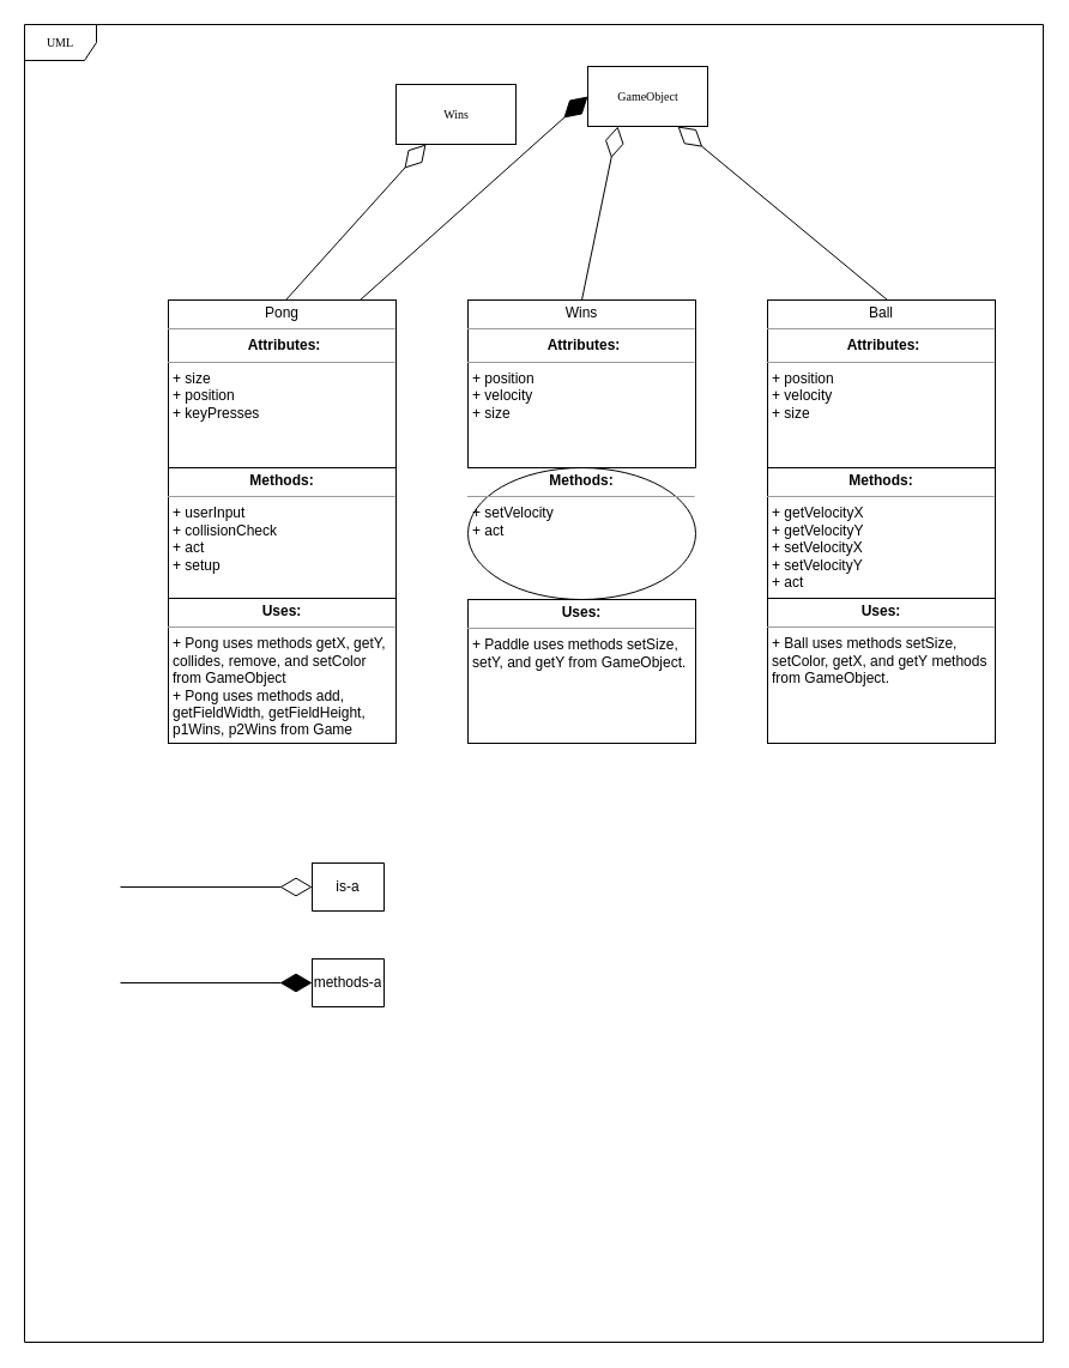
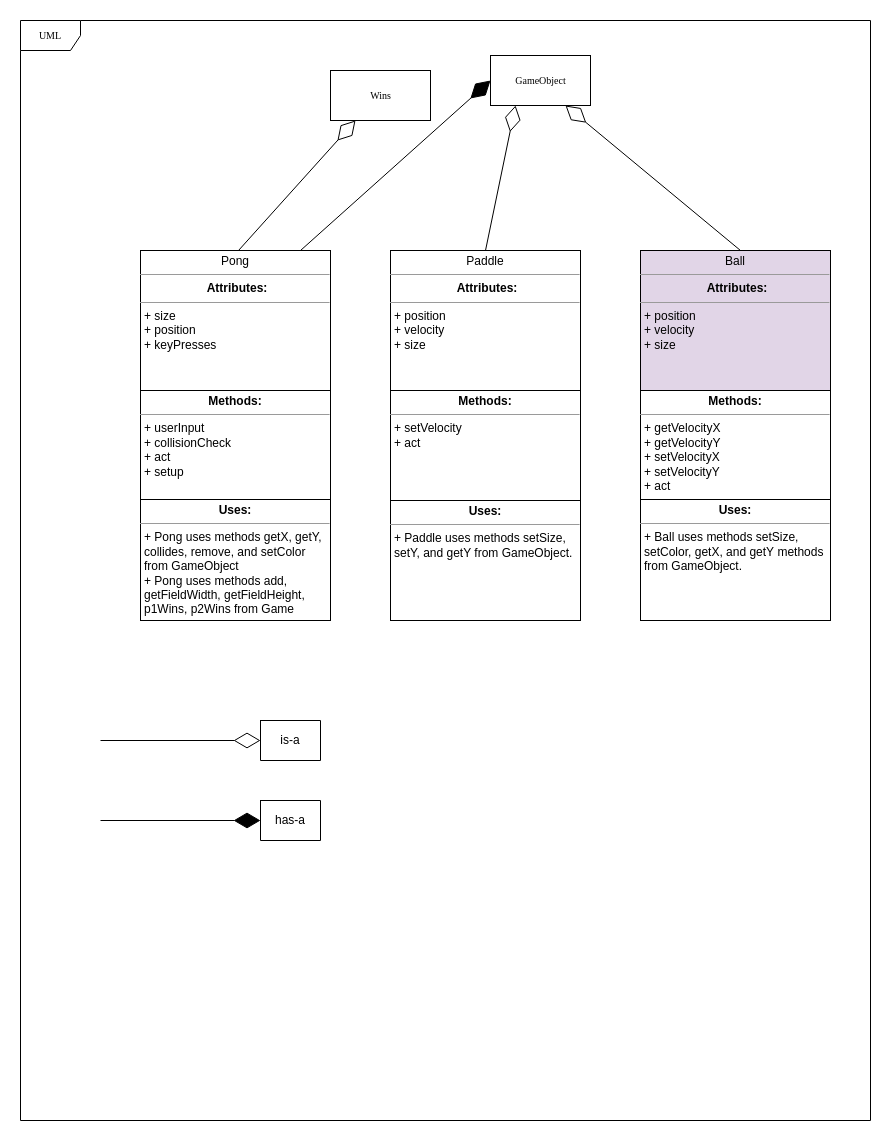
- <mxCell id="11" value="&lt;p style=&quot;margin: 0px ; margin-top: 4px ; text-align: center&quot;&gt;Wins&lt;/p&gt;&lt;hr size=&quot;1&quot;&gt;&lt;p style=&quot;text-align: center ; margin: 0px 0px 0px 4px&quot;&gt;&lt;b&gt;Attributes:&lt;/b&gt;&lt;/p&gt;&lt;hr size=&quot;1&quot;&gt;&lt;p style=&quot;margin: 0px ; margin-left: 4px&quot;&gt;+ position&lt;br&gt;+ velocity&lt;/p&gt;&lt;p style=&quot;margin: 0px ; margin-left: 4px&quot;&gt;+ size&lt;/p&gt;" style="verticalAlign=top;align=left;overflow=fill;fontSize=12;fontFamily=Helvetica;html=1;rounded=0;shadow=0;comic=0;labelBackgroundColor=none;strokeWidth=1" parent="1" vertex="1"><mxGeometry x="390" y="250" width="190" height="140" as="geometry" /></mxCell>
+ <mxCell id="11" value="&lt;p style=&quot;margin: 0px ; margin-top: 4px ; text-align: center&quot;&gt;Paddle&lt;/p&gt;&lt;hr size=&quot;1&quot;&gt;&lt;p style=&quot;text-align: center ; margin: 0px 0px 0px 4px&quot;&gt;&lt;b&gt;Attributes:&lt;/b&gt;&lt;/p&gt;&lt;hr size=&quot;1&quot;&gt;&lt;p style=&quot;margin: 0px ; margin-left: 4px&quot;&gt;+ position&lt;br&gt;+ velocity&lt;/p&gt;&lt;p style=&quot;margin: 0px ; margin-left: 4px&quot;&gt;+ size&lt;/p&gt;" style="verticalAlign=top;align=left;overflow=fill;fontSize=12;fontFamily=Helvetica;html=1;rounded=0;shadow=0;comic=0;labelBackgroundColor=none;strokeWidth=1" parent="1" vertex="1"><mxGeometry x="390" y="250" width="190" height="140" as="geometry" /></mxCell>
- <mxCell id="14" value="&lt;p style=&quot;margin: 0px ; margin-top: 4px ; text-align: center&quot;&gt;Ball&lt;/p&gt;&lt;hr size=&quot;1&quot;&gt;&lt;p style=&quot;text-align: center ; margin: 0px 0px 0px 4px&quot;&gt;&lt;b&gt;Attributes:&lt;/b&gt;&lt;/p&gt;&lt;hr size=&quot;1&quot;&gt;&lt;p style=&quot;margin: 0px ; margin-left: 4px&quot;&gt;+ position&lt;br&gt;+ velocity&lt;/p&gt;&lt;p style=&quot;margin: 0px ; margin-left: 4px&quot;&gt;+ size&lt;/p&gt;" style="verticalAlign=top;align=left;overflow=fill;fontSize=12;fontFamily=Helvetica;html=1;rounded=0;shadow=0;comic=0;labelBackgroundColor=none;strokeWidth=1" parent="1" vertex="1"><mxGeometry x="640" y="250" width="190" height="140" as="geometry" /></mxCell>
+ <mxCell id="14" value="&lt;p style=&quot;margin: 0px ; margin-top: 4px ; text-align: center&quot;&gt;Ball&lt;/p&gt;&lt;hr size=&quot;1&quot;&gt;&lt;p style=&quot;text-align: center ; margin: 0px 0px 0px 4px&quot;&gt;&lt;b&gt;Attributes:&lt;/b&gt;&lt;/p&gt;&lt;hr size=&quot;1&quot;&gt;&lt;p style=&quot;margin: 0px ; margin-left: 4px&quot;&gt;+ position&lt;br&gt;+ velocity&lt;/p&gt;&lt;p style=&quot;margin: 0px ; margin-left: 4px&quot;&gt;+ size&lt;/p&gt;" style="verticalAlign=top;align=left;overflow=fill;fontSize=12;fontFamily=Helvetica;html=1;rounded=0;shadow=0;comic=0;labelBackgroundColor=none;strokeWidth=1;fillColor=#e1d5e7;" parent="1" vertex="1"><mxGeometry x="640" y="250" width="190" height="140" as="geometry" /></mxCell>
- <mxCell id="9" value="&lt;p style=&quot;margin: 0px ; margin-top: 4px ; text-align: center&quot;&gt;&lt;b&gt;Methods:&lt;/b&gt;&lt;/p&gt;&lt;hr size=&quot;1&quot;&gt;&lt;p style=&quot;margin: 0px ; margin-left: 4px&quot;&gt;+ setVelocity&lt;/p&gt;&lt;p style=&quot;margin: 0px ; margin-left: 4px&quot;&gt;+ act&lt;/p&gt;&lt;p style=&quot;margin: 0px ; margin-left: 4px&quot;&gt;&lt;br&gt;&lt;/p&gt;" style="ellipse;verticalAlign=top;align=left;overflow=fill;fontSize=12;fontFamily=Helvetica;html=1;shadow=0;comic=0;labelBackgroundColor=none;strokeWidth=1;" parent="1" vertex="1"><mxGeometry x="390" y="390" width="190" height="110" as="geometry" /></mxCell>
+ <mxCell id="9" value="&lt;p style=&quot;margin: 0px ; margin-top: 4px ; text-align: center&quot;&gt;&lt;b&gt;Methods:&lt;/b&gt;&lt;/p&gt;&lt;hr size=&quot;1&quot;&gt;&lt;p style=&quot;margin: 0px ; margin-left: 4px&quot;&gt;+ setVelocity&lt;/p&gt;&lt;p style=&quot;margin: 0px ; margin-left: 4px&quot;&gt;+ act&lt;/p&gt;&lt;p style=&quot;margin: 0px ; margin-left: 4px&quot;&gt;&lt;br&gt;&lt;/p&gt;" style="verticalAlign=top;align=left;overflow=fill;fontSize=12;fontFamily=Helvetica;html=1;rounded=0;shadow=0;comic=0;labelBackgroundColor=none;strokeWidth=1" parent="1" vertex="1"><mxGeometry x="390" y="390" width="190" height="110" as="geometry" /></mxCell>
- <mxCell id="26" value="methods-a" style="shape=partialRectangle;html=1;whiteSpace=wrap;connectable=0;overflow=hidden;fillColor=none;top=0;left=0;bottom=0;right=0;pointerEvents=1;rounded=0;" parent="25" vertex="1"><mxGeometry width="60" height="40" as="geometry"><mxRectangle width="60" height="40" as="alternateBounds" /></mxGeometry></mxCell>
+ <mxCell id="26" value="has-a" style="shape=partialRectangle;html=1;whiteSpace=wrap;connectable=0;overflow=hidden;fillColor=none;top=0;left=0;bottom=0;right=0;pointerEvents=1;rounded=0;" parent="25" vertex="1"><mxGeometry width="60" height="40" as="geometry"><mxRectangle width="60" height="40" as="alternateBounds" /></mxGeometry></mxCell>
